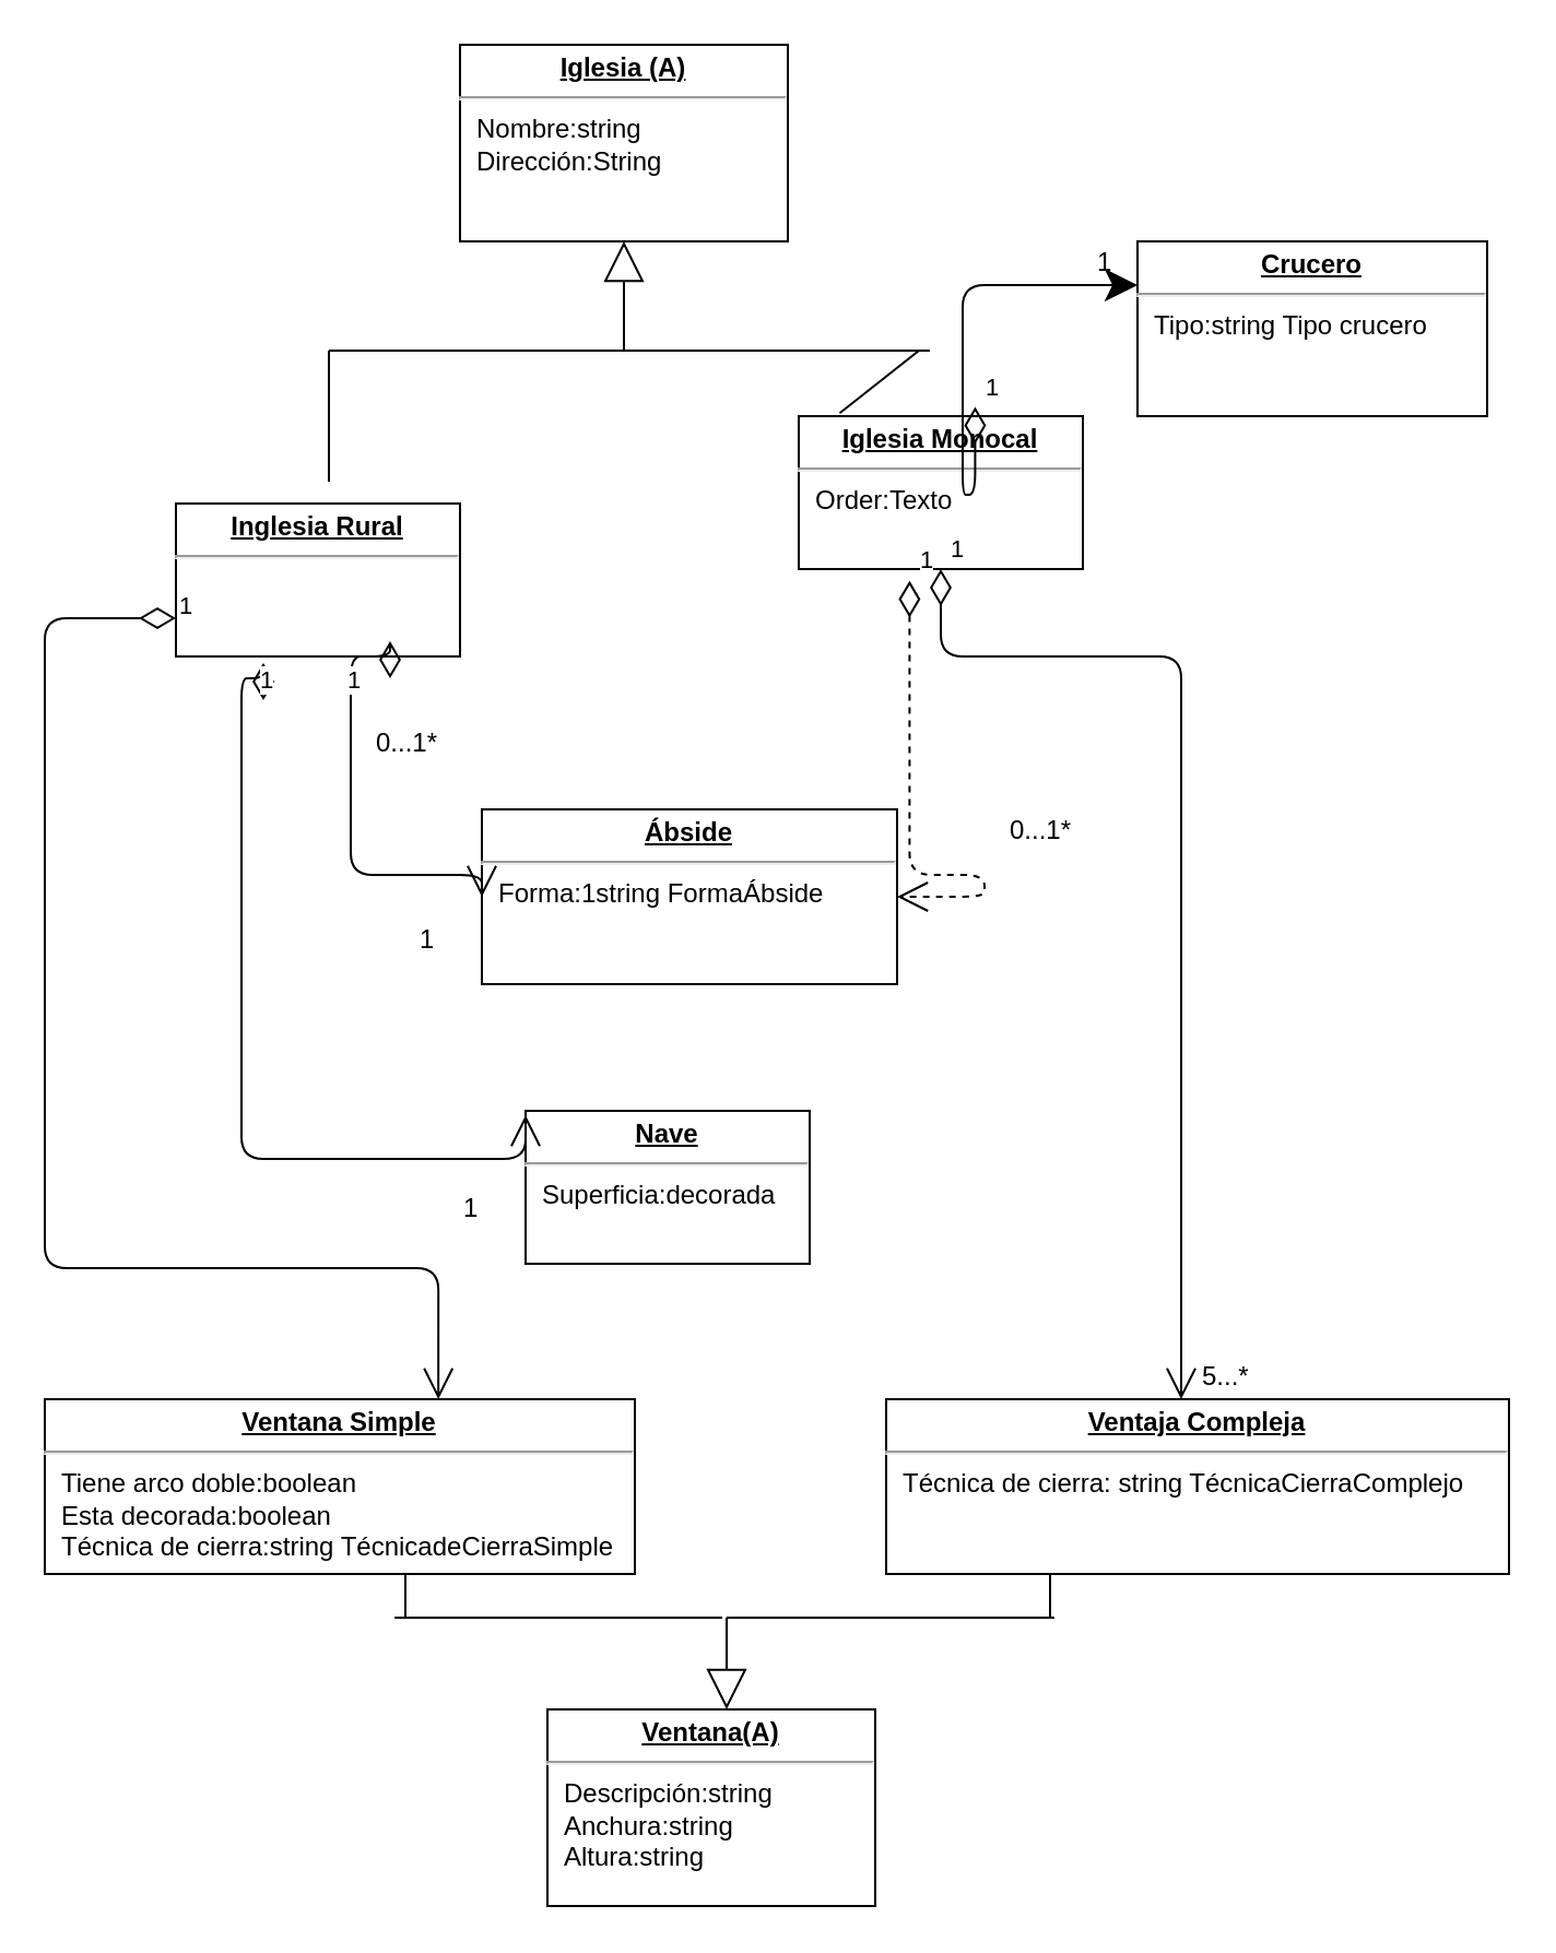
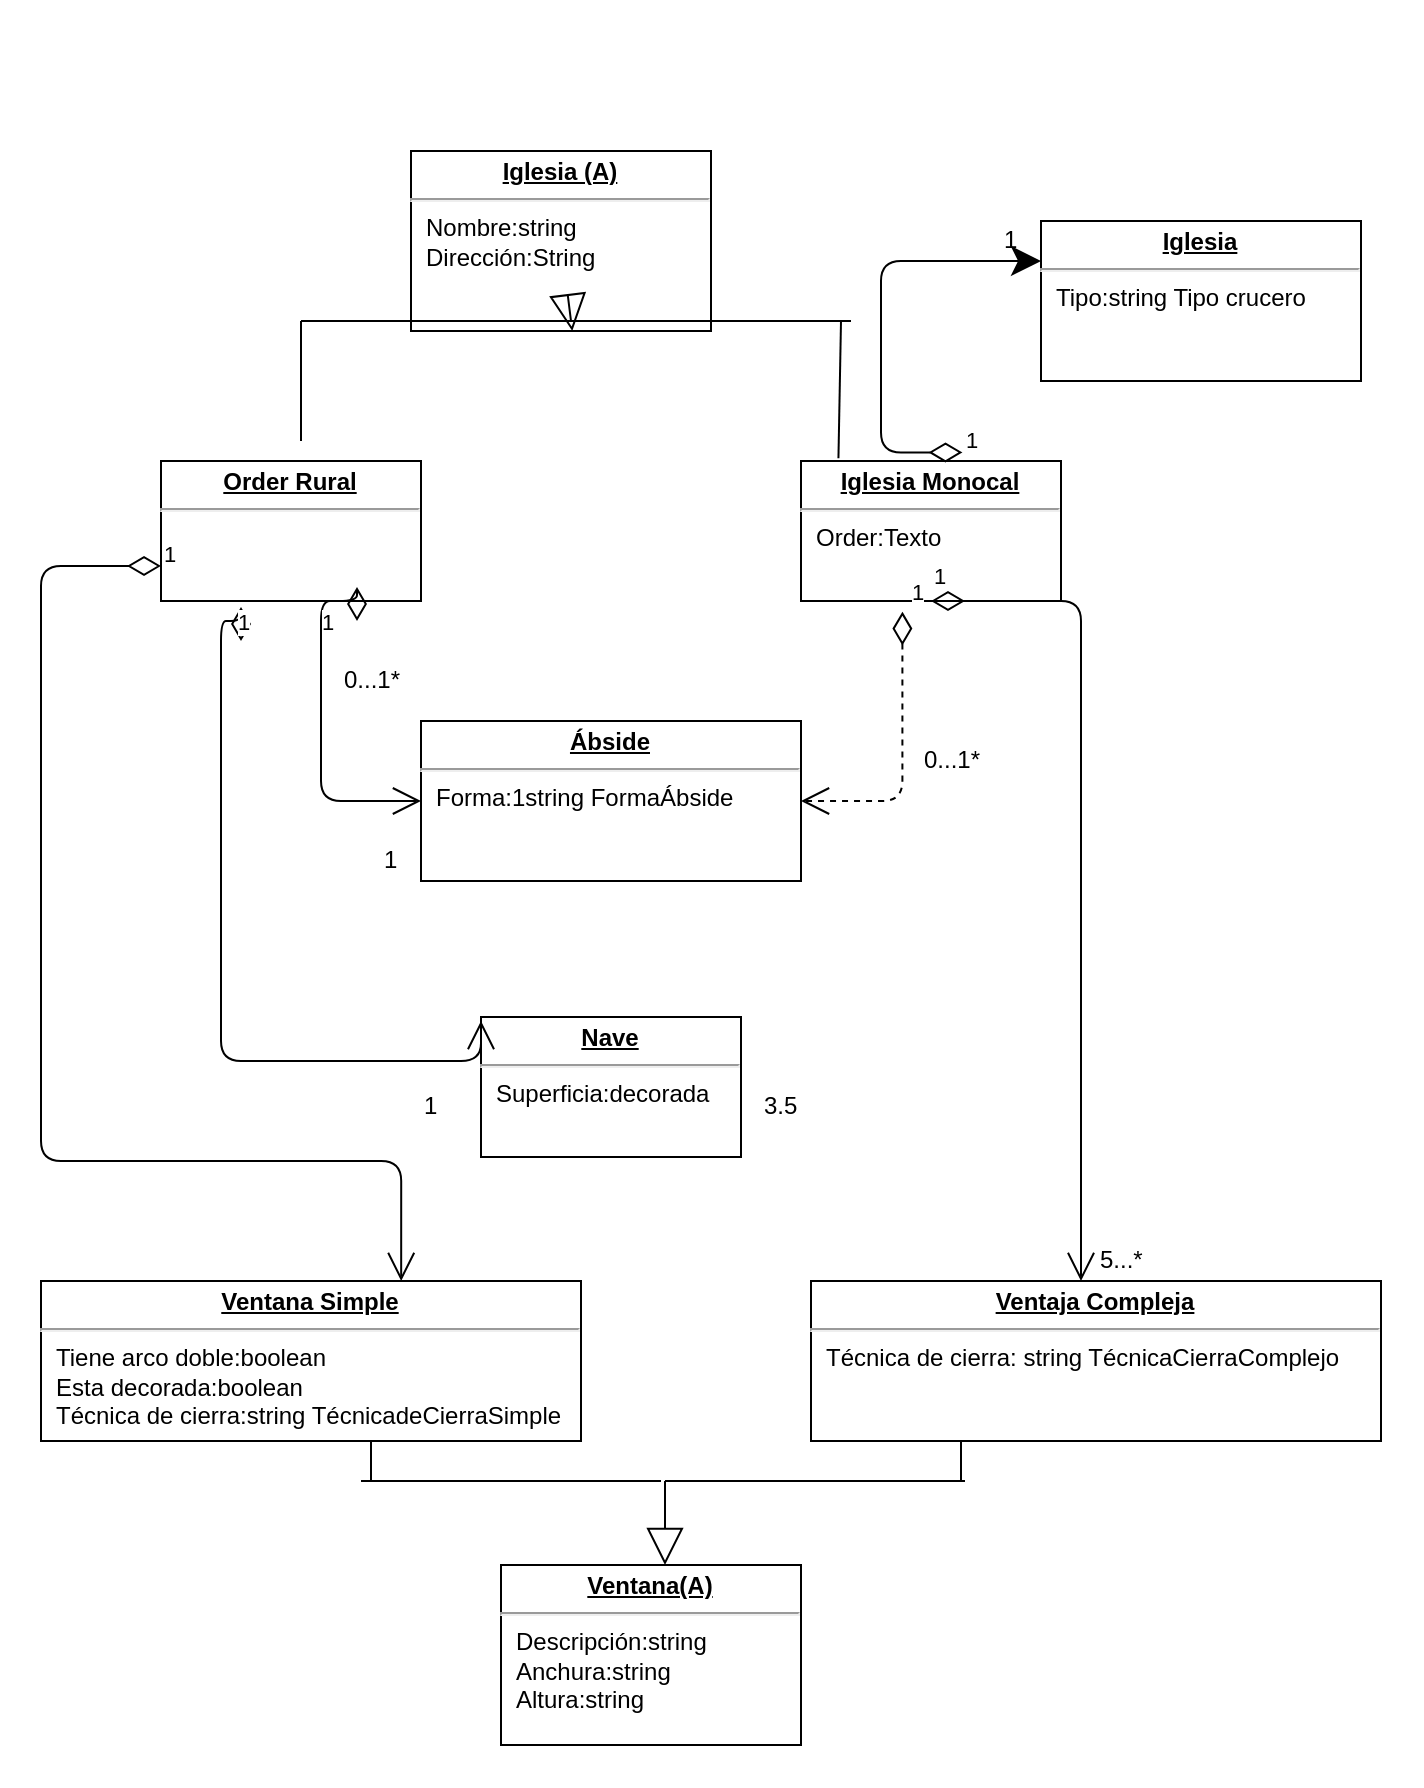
- <mxCell id="2" value="&lt;p style=&quot;margin: 0px ; margin-top: 4px ; text-align: center ; text-decoration: underline&quot;&gt;&lt;b&gt;Iglesia (A)&lt;/b&gt;&lt;/p&gt;&lt;hr&gt;&lt;p style=&quot;margin: 0px ; margin-left: 8px&quot;&gt;Nombre:string&lt;/p&gt;&lt;p style=&quot;margin: 0px ; margin-left: 8px&quot;&gt;Dirección:String&lt;/p&gt;" style="verticalAlign=top;align=left;overflow=fill;fontSize=12;fontFamily=Helvetica;html=1;" parent="1" vertex="1"><mxGeometry x="210" y="20" width="150" height="90" as="geometry" /></mxCell>
+ <mxCell id="2" value="&lt;p style=&quot;margin: 0px ; margin-top: 4px ; text-align: center ; text-decoration: underline&quot;&gt;&lt;b&gt;Iglesia (A)&lt;/b&gt;&lt;/p&gt;&lt;hr&gt;&lt;p style=&quot;margin: 0px ; margin-left: 8px&quot;&gt;Nombre:string&lt;/p&gt;&lt;p style=&quot;margin: 0px ; margin-left: 8px&quot;&gt;Dirección:String&lt;/p&gt;" style="verticalAlign=top;align=left;overflow=fill;fontSize=12;fontFamily=Helvetica;html=1;" parent="1" vertex="1"><mxGeometry x="205" y="75" width="150" height="90" as="geometry" /></mxCell>
- <mxCell id="3" value="&lt;p style=&quot;margin: 0px ; margin-top: 4px ; text-align: center ; text-decoration: underline&quot;&gt;&lt;b&gt;Crucero&lt;/b&gt;&lt;/p&gt;&lt;hr&gt;&lt;p style=&quot;margin: 0px ; margin-left: 8px&quot;&gt;Tipo:string Tipo crucero&lt;/p&gt;" style="verticalAlign=top;align=left;overflow=fill;fontSize=12;fontFamily=Helvetica;html=1;" parent="1" vertex="1"><mxGeometry x="520" y="110" width="160" height="80" as="geometry" /></mxCell>
+ <mxCell id="3" value="&lt;p style=&quot;margin: 0px ; margin-top: 4px ; text-align: center ; text-decoration: underline&quot;&gt;&lt;b&gt;Iglesia&lt;/b&gt;&lt;/p&gt;&lt;hr&gt;&lt;p style=&quot;margin: 0px ; margin-left: 8px&quot;&gt;Tipo:string Tipo crucero&lt;/p&gt;" style="verticalAlign=top;align=left;overflow=fill;fontSize=12;fontFamily=Helvetica;html=1;" parent="1" vertex="1"><mxGeometry x="520" y="110" width="160" height="80" as="geometry" /></mxCell>
- <mxCell id="4" value="&lt;p style=&quot;margin: 0px ; margin-top: 4px ; text-align: center ; text-decoration: underline&quot;&gt;&lt;b&gt;Iglesia Monocal&lt;/b&gt;&lt;/p&gt;&lt;hr&gt;&lt;p style=&quot;margin: 0px ; margin-left: 8px&quot;&gt;Order:Texto&lt;/p&gt;" style="verticalAlign=top;align=left;overflow=fill;fontSize=12;fontFamily=Helvetica;html=1;" parent="1" vertex="1"><mxGeometry x="365" y="190" width="130" height="70" as="geometry" /></mxCell>
+ <mxCell id="4" value="&lt;p style=&quot;margin: 0px ; margin-top: 4px ; text-align: center ; text-decoration: underline&quot;&gt;&lt;b&gt;Iglesia Monocal&lt;/b&gt;&lt;/p&gt;&lt;hr&gt;&lt;p style=&quot;margin: 0px ; margin-left: 8px&quot;&gt;Order:Texto&lt;/p&gt;" style="verticalAlign=top;align=left;overflow=fill;fontSize=12;fontFamily=Helvetica;html=1;" parent="1" vertex="1"><mxGeometry x="400" y="230" width="130" height="70" as="geometry" /></mxCell>
- <mxCell id="5" value="&lt;p style=&quot;margin: 0px ; margin-top: 4px ; text-align: center ; text-decoration: underline&quot;&gt;&lt;b&gt;Inglesia Rural&lt;/b&gt;&lt;/p&gt;&lt;hr&gt;&lt;p style=&quot;margin: 0px ; margin-left: 8px&quot;&gt;&lt;br&gt;&lt;/p&gt;" style="verticalAlign=top;align=left;overflow=fill;fontSize=12;fontFamily=Helvetica;html=1;" parent="1" vertex="1"><mxGeometry x="80" y="230" width="130" height="70" as="geometry" /></mxCell>
+ <mxCell id="5" value="&lt;p style=&quot;margin: 0px ; margin-top: 4px ; text-align: center ; text-decoration: underline&quot;&gt;&lt;b&gt;Order Rural&lt;/b&gt;&lt;/p&gt;&lt;hr&gt;&lt;p style=&quot;margin: 0px ; margin-left: 8px&quot;&gt;&lt;br&gt;&lt;/p&gt;" style="verticalAlign=top;align=left;overflow=fill;fontSize=12;fontFamily=Helvetica;html=1;" parent="1" vertex="1"><mxGeometry x="80" y="230" width="130" height="70" as="geometry" /></mxCell>
- <mxCell id="6" value="&lt;p style=&quot;margin: 0px ; margin-top: 4px ; text-align: center ; text-decoration: underline&quot;&gt;&lt;b&gt;Ábside&lt;/b&gt;&lt;/p&gt;&lt;hr&gt;&lt;p style=&quot;margin: 0px ; margin-left: 8px&quot;&gt;Forma:1string FormaÁbside&lt;/p&gt;" style="verticalAlign=top;align=left;overflow=fill;fontSize=12;fontFamily=Helvetica;html=1;" parent="1" vertex="1"><mxGeometry x="220" y="370" width="190" height="80" as="geometry" /></mxCell>
+ <mxCell id="6" value="&lt;p style=&quot;margin: 0px ; margin-top: 4px ; text-align: center ; text-decoration: underline&quot;&gt;&lt;b&gt;Ábside&lt;/b&gt;&lt;/p&gt;&lt;hr&gt;&lt;p style=&quot;margin: 0px ; margin-left: 8px&quot;&gt;Forma:1string FormaÁbside&lt;/p&gt;" style="verticalAlign=top;align=left;overflow=fill;fontSize=12;fontFamily=Helvetica;html=1;" parent="1" vertex="1"><mxGeometry x="210" y="360" width="190" height="80" as="geometry" /></mxCell>
+ <mxCell id="34" value="3.5" style="text;html=1;resizable=0;points=[];autosize=1;align=left;verticalAlign=top;spacingTop=-4;" parent="1" vertex="1"><mxGeometry x="380" y="543" width="30" height="20" as="geometry" /></mxCell>
